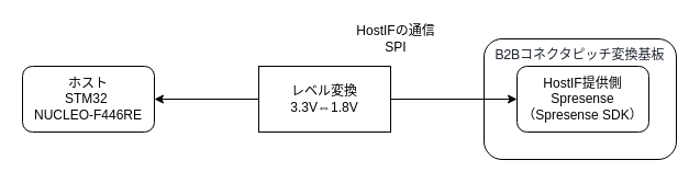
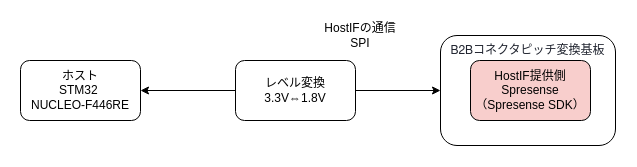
- <mxCell id="8" value="レベル変換&lt;br&gt;3.3V⇔1.8V" style="whiteSpace=wrap;html=1;rounded=0;" parent="1" vertex="1"><mxGeometry x="235" y="60" width="120" height="60" as="geometry" /></mxCell>
+ <mxCell id="8" value="レベル変換&lt;br&gt;3.3V⇔1.8V" style="rounded=1;whiteSpace=wrap;html=1;" parent="1" vertex="1"><mxGeometry x="235" y="60" width="120" height="60" as="geometry" /></mxCell>
- <mxCell id="2" style="edgeStyle=none;html=1;endArrow=classic;endFill=1;startArrow=none;startFill=1;" parent="1" source="8" target="4" edge="1"><mxGeometry relative="1" as="geometry" /></mxCell>
+ <mxCell id="2" style="edgeStyle=none;html=1;entryX=0;entryY=0.5;entryDx=0;entryDy=0;endArrow=classic;endFill=1;startArrow=none;startFill=1;" parent="1" source="8" target="6" edge="1"><mxGeometry relative="1" as="geometry" /></mxCell>
- <mxCell id="4" value="HostIF提供側&lt;br&gt;Spresense（Spresense SDK）" style="rounded=1;whiteSpace=wrap;html=1;" parent="1" vertex="1"><mxGeometry x="470" y="60" width="120" height="60" as="geometry" /></mxCell>
+ <mxCell id="4" value="HostIF提供側&lt;br&gt;Spresense（Spresense SDK）" style="rounded=1;whiteSpace=wrap;html=1;fillColor=#f8cecc;" parent="1" vertex="1"><mxGeometry x="470" y="60" width="120" height="60" as="geometry" /></mxCell>
